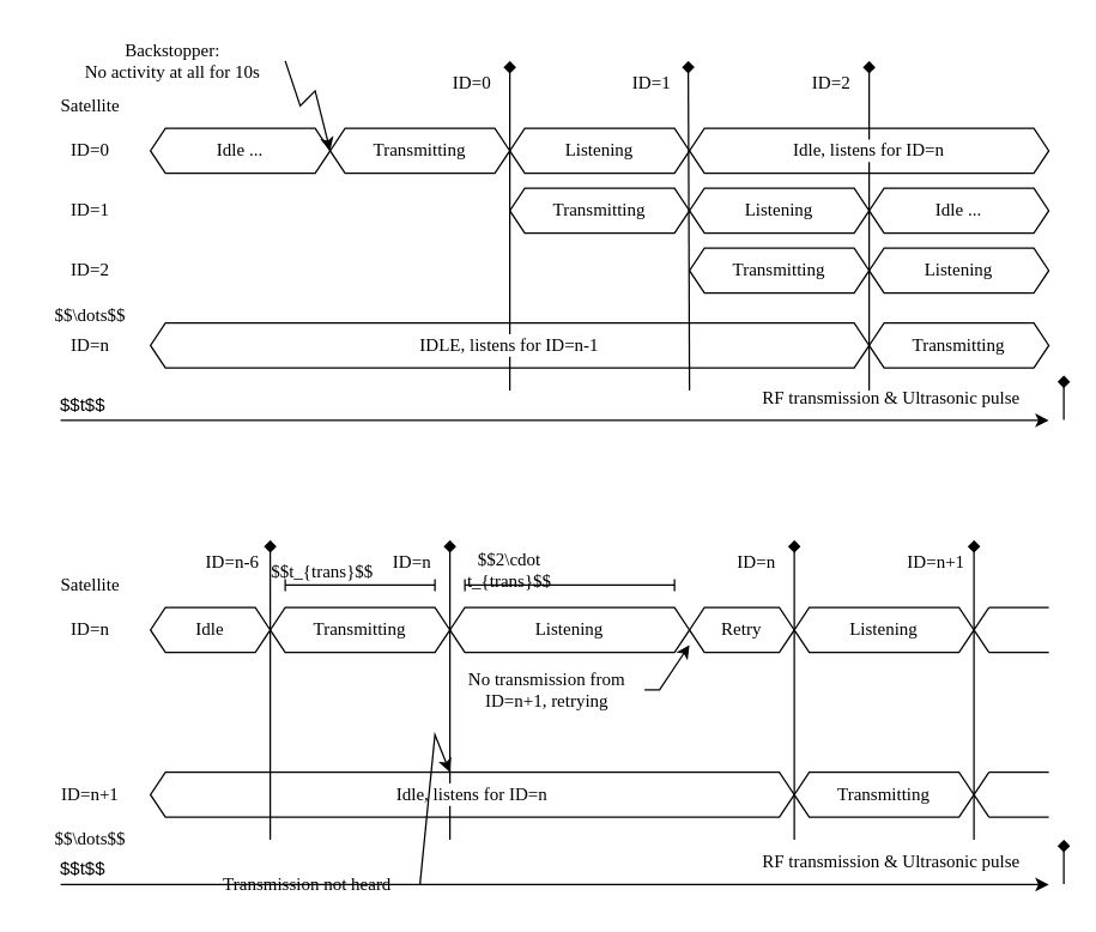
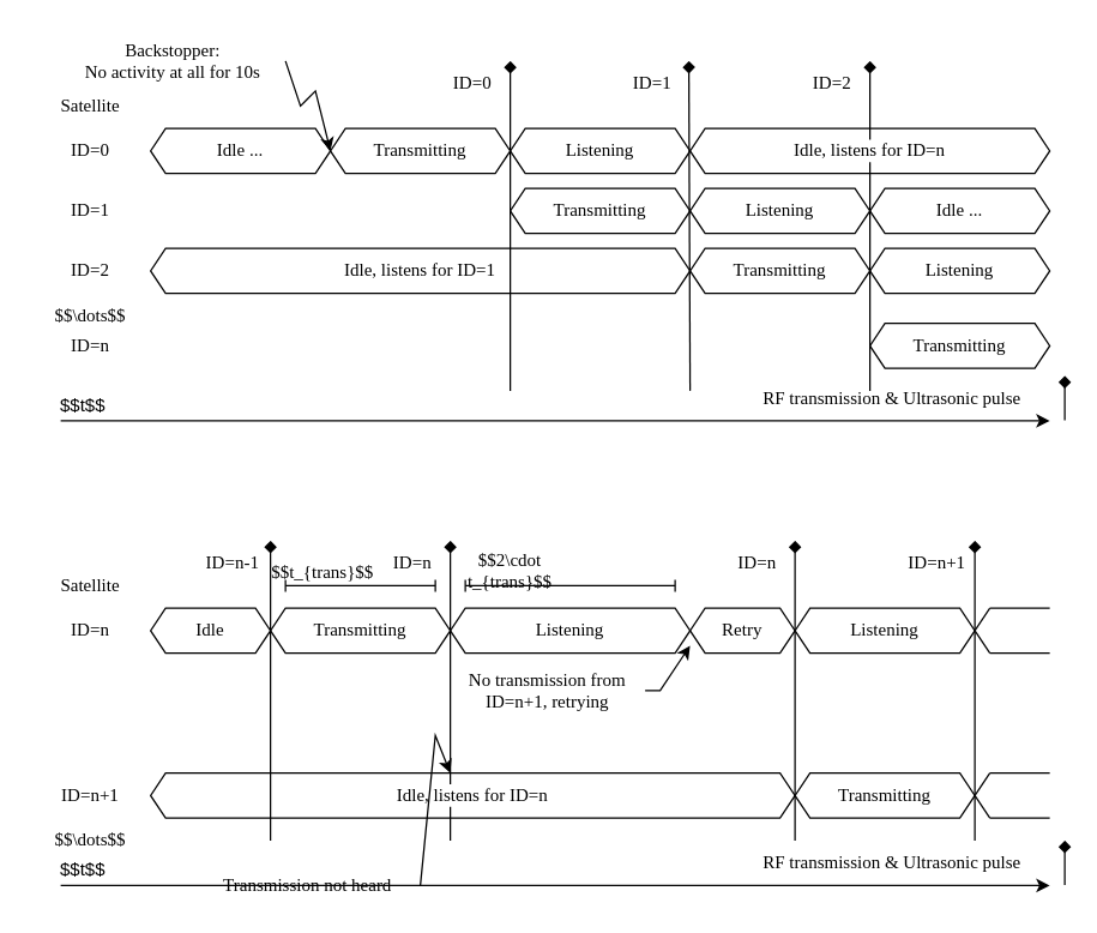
+ <mxCell id="13" value="&lt;font&gt;Idle, listens for ID=1&lt;/font&gt;" style="shape=hexagon;perimeter=hexagonPerimeter2;whiteSpace=wrap;html=1;fixedSize=1;size=10;fillColor=none;labelBackgroundColor=default;fontFamily=computer modern;fontSource=https%3A%2F%2Fwww.1001fonts.com%2Fdownload%2Ffont%2Fcmu.classical-serif-italic.ttf;fontStyle=0" parent="1" vertex="1"><mxGeometry x="100" y="165" width="360" height="30" as="geometry" /></mxCell>
- <mxCell id="14" value="&lt;font data-font-src=&quot;https://www.1001fonts.com/download/font/cmu.classical-serif-italic.ttf&quot;&gt;IDLE, listens for ID=n-1&lt;br&gt;&lt;/font&gt;" style="shape=hexagon;perimeter=hexagonPerimeter2;whiteSpace=wrap;html=1;fixedSize=1;size=10;fillColor=none;labelBackgroundColor=default;fontFamily=computer modern;fontSource=https%3A%2F%2Fwww.1001fonts.com%2Fdownload%2Ffont%2Fcmu.classical-serif-italic.ttf;fontStyle=0" parent="1" vertex="1"><mxGeometry x="100" y="215" width="480" height="30" as="geometry" /></mxCell>
- <mxCell id="52" value="&lt;font data-font-src=&quot;https://www.1001fonts.com/download/font/cmu.classical-serif-italic.ttf&quot;&gt;ID=n-6&lt;/font&gt;" style="text;html=1;align=center;verticalAlign=middle;whiteSpace=wrap;rounded=0;fontFamily=computer modern;fontSource=https%3A%2F%2Fwww.1001fonts.com%2Fdownload%2Ffont%2Fcmu.classical-serif-italic.ttf;" parent="1" vertex="1"><mxGeometry x="130" y="360" width="50" height="30" as="geometry" /></mxCell>
+ <mxCell id="52" value="&lt;font data-font-src=&quot;https://www.1001fonts.com/download/font/cmu.classical-serif-italic.ttf&quot;&gt;ID=n-1&lt;/font&gt;" style="text;html=1;align=center;verticalAlign=middle;whiteSpace=wrap;rounded=0;fontFamily=computer modern;fontSource=https%3A%2F%2Fwww.1001fonts.com%2Fdownload%2Ffont%2Fcmu.classical-serif-italic.ttf;" parent="1" vertex="1"><mxGeometry x="130" y="360" width="50" height="30" as="geometry" /></mxCell>
